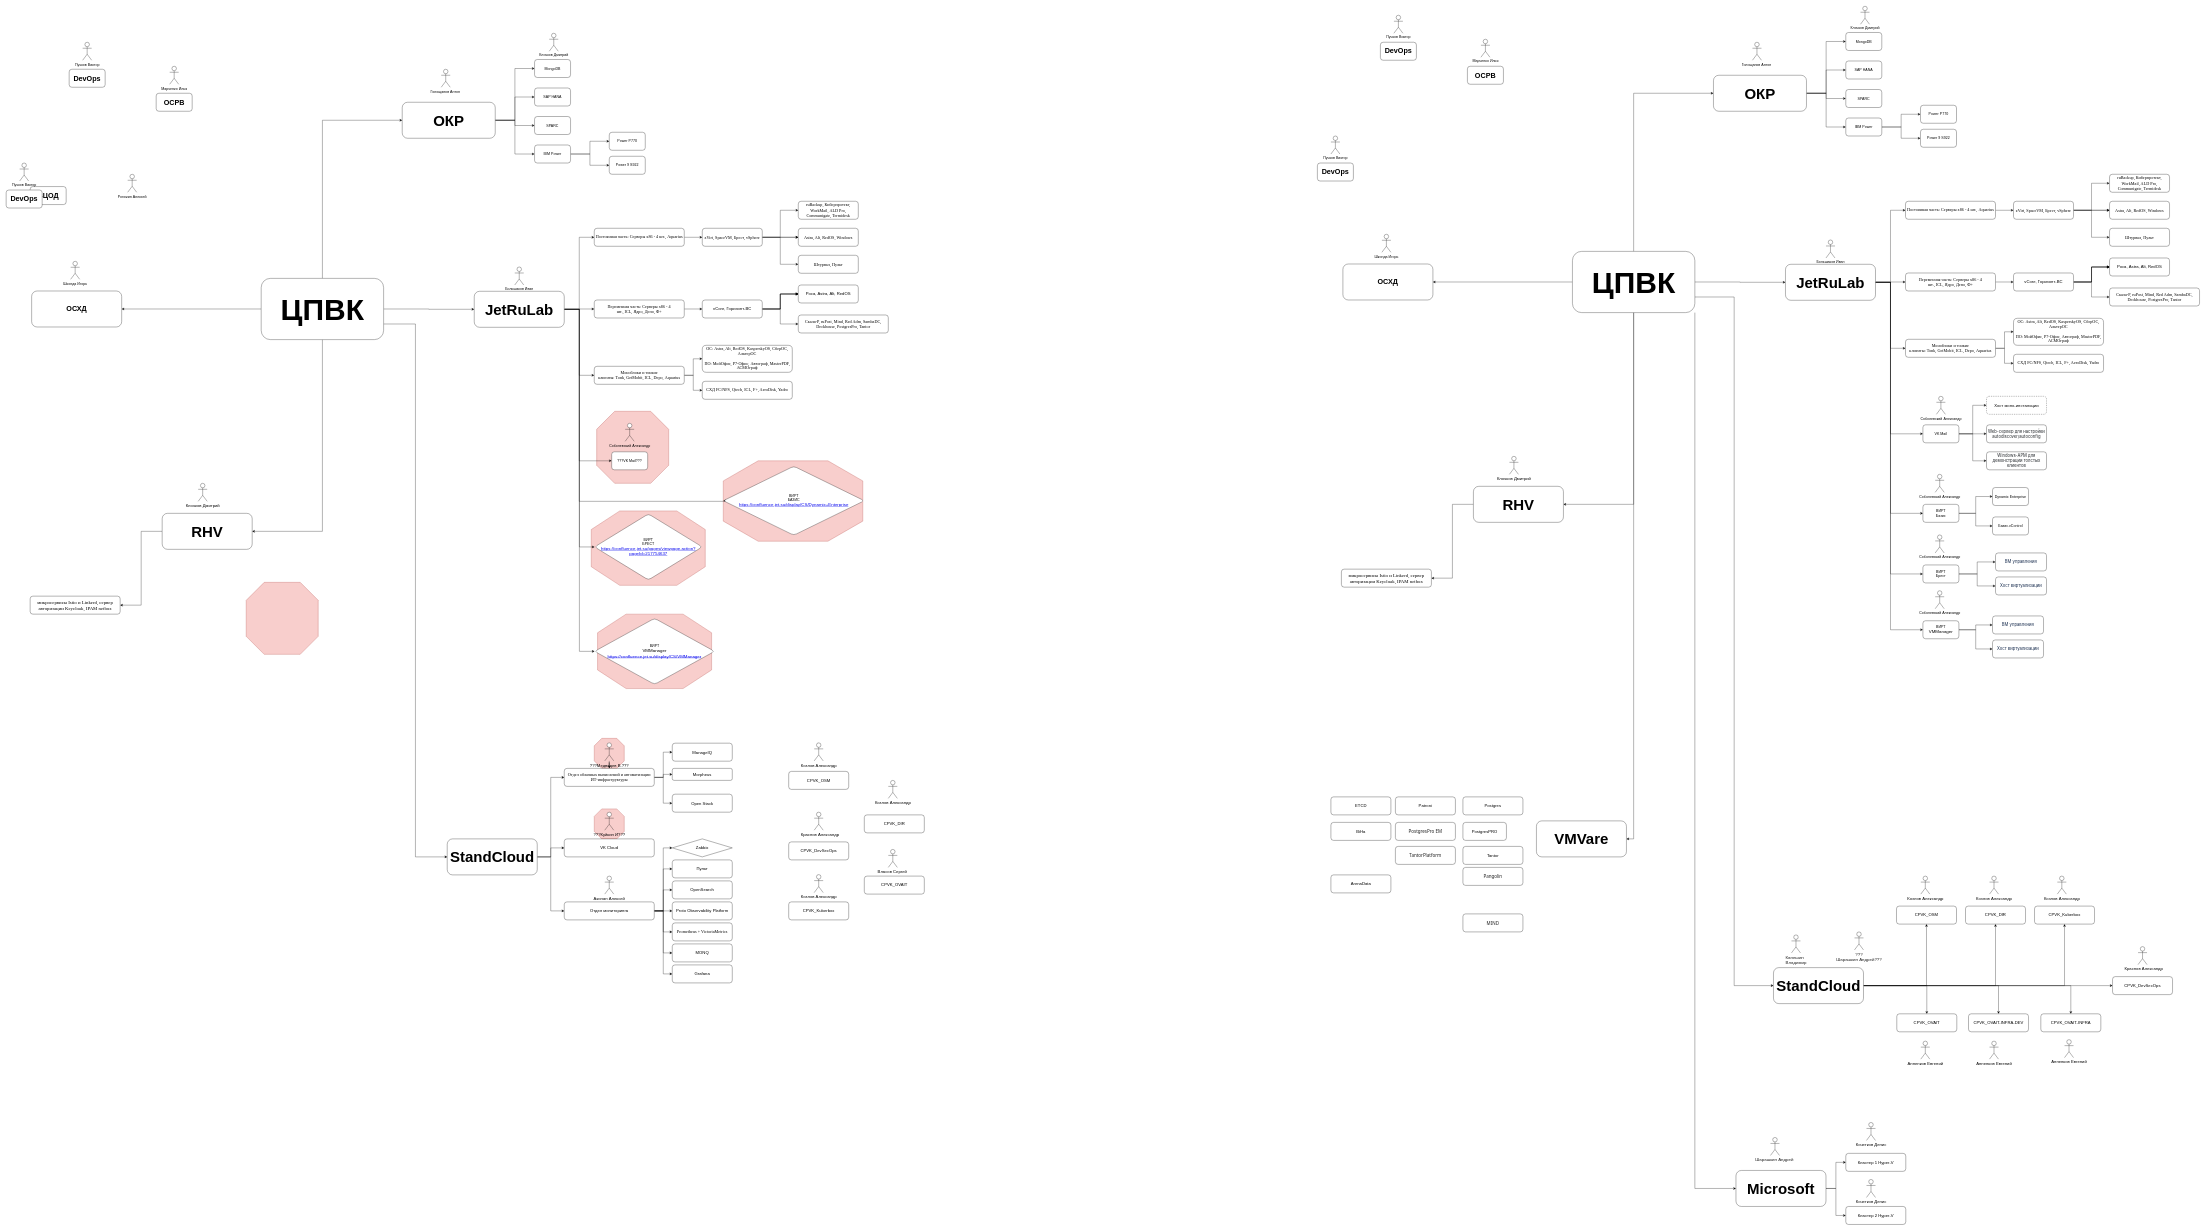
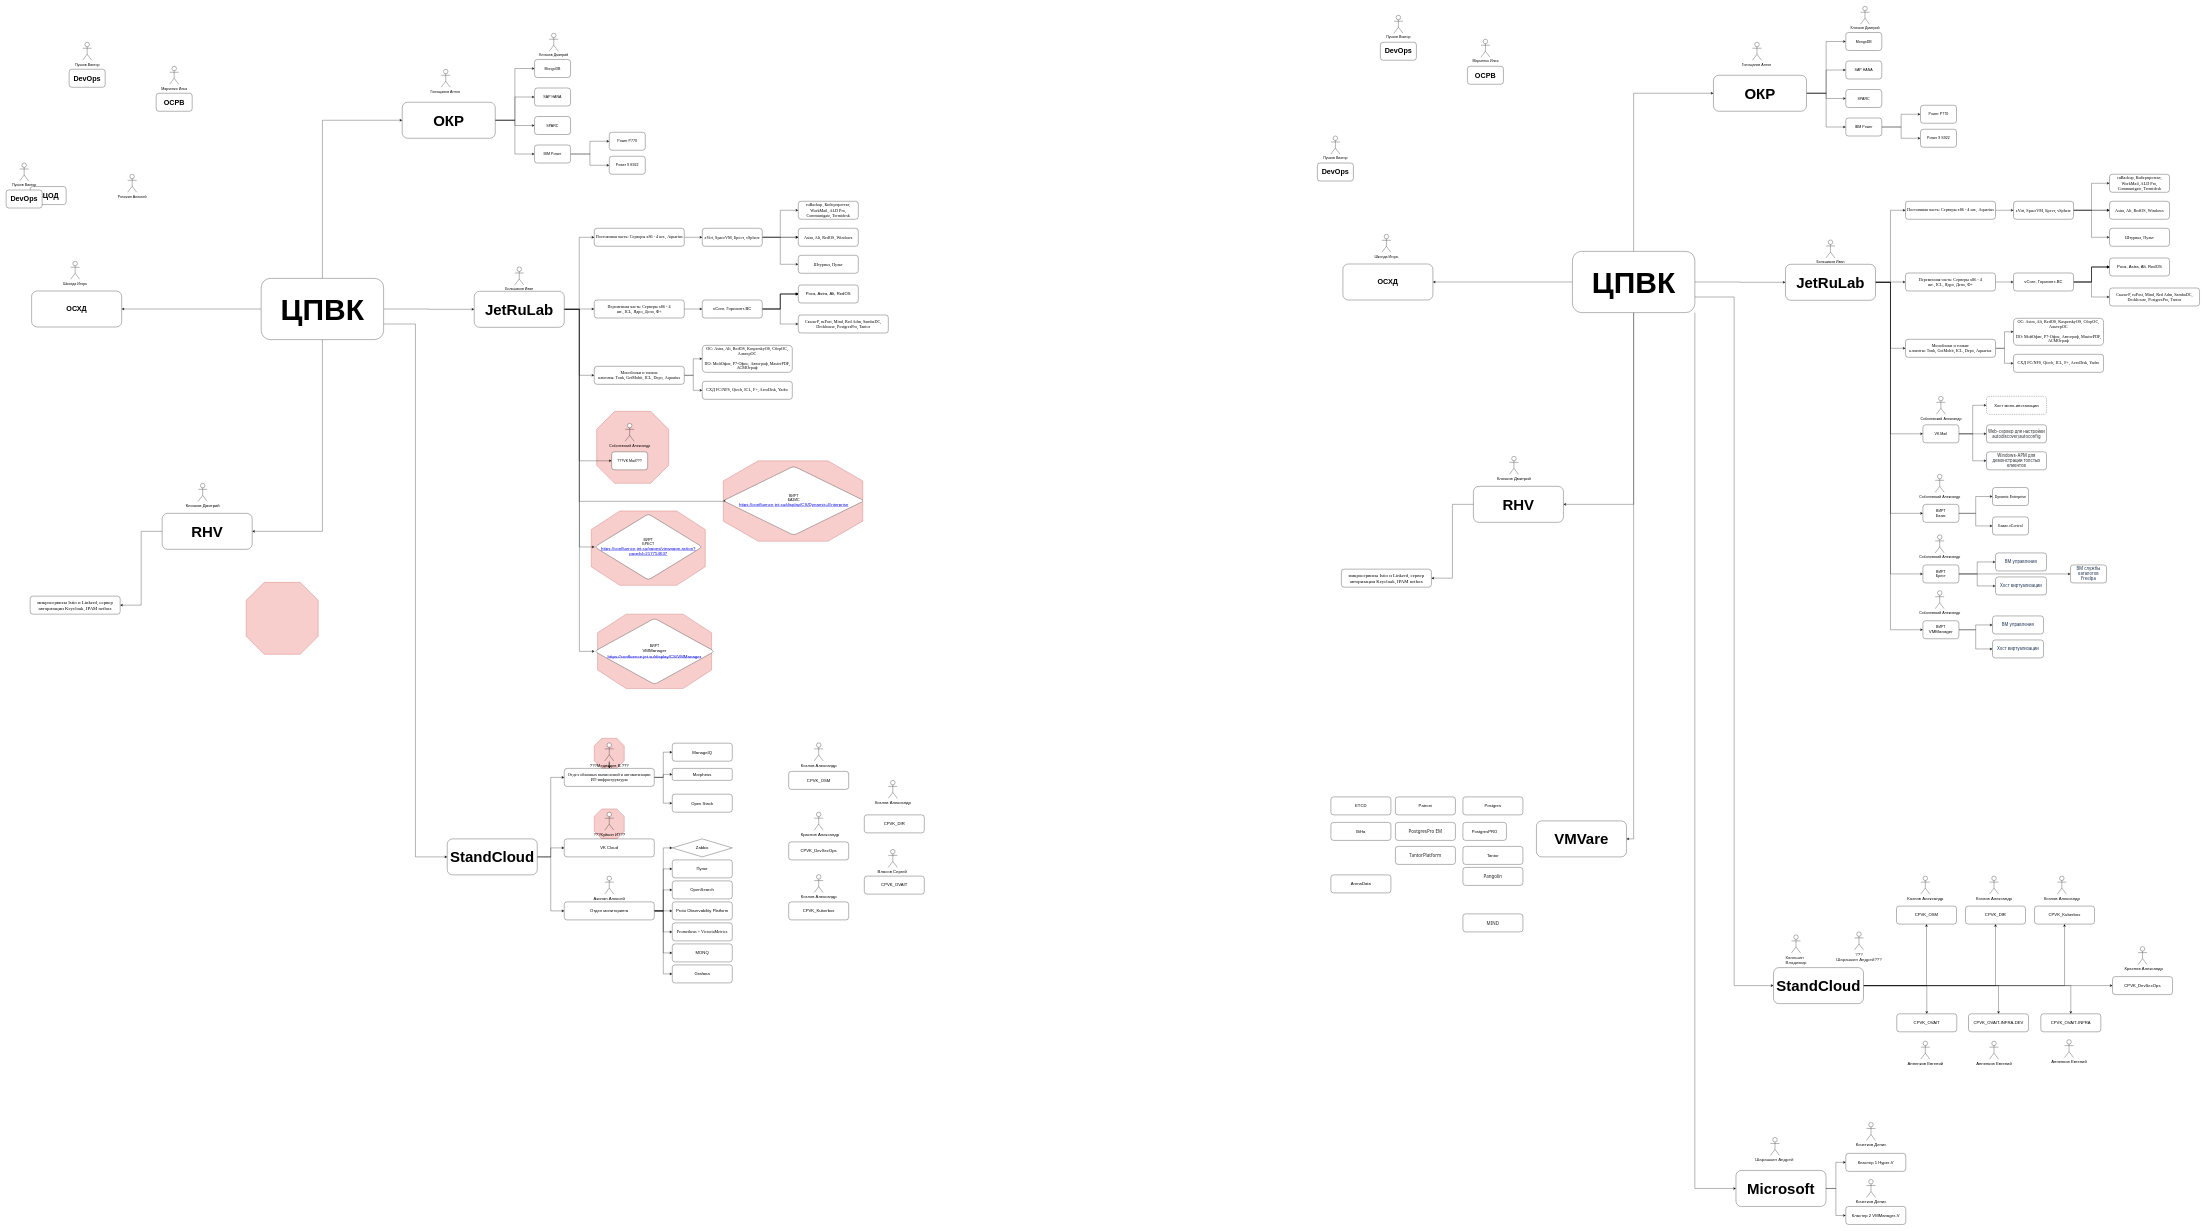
+ <mxCell id="251" value="" style="edgeStyle=orthogonalEdgeStyle;rounded=0;orthogonalLoop=1;jettySize=auto;html=1;" edge="1" parent="1" source="252" target="262"><mxGeometry relative="1" as="geometry" /></mxCell>
+ <mxCell id="262" value="&lt;span style=&quot;color: rgb(23, 43, 77); font-family: -apple-system, BlinkMacSystemFont, &amp;quot;Segoe UI&amp;quot;, Roboto, Oxygen, Ubuntu, &amp;quot;Fira Sans&amp;quot;, &amp;quot;Droid Sans&amp;quot;, &amp;quot;Helvetica Neue&amp;quot;, sans-serif; font-size: 14px; text-align: left; background-color: rgb(255, 255, 255);&quot;&gt;ВМ службы каталогов FreeIpa&lt;/span&gt;" style="whiteSpace=wrap;html=1;rounded=1;" vertex="1" parent="1"><mxGeometry x="6900" y="1882" width="120" height="60" as="geometry" /></mxCell>
- <mxCell id="220" value="Кластер 2 Hyper-V" style="whiteSpace=wrap;html=1;rounded=1;fontSize=14;" vertex="1" parent="1"><mxGeometry x="6151" y="4020" width="200" height="60" as="geometry" /></mxCell>
+ <mxCell id="220" value="Кластер 2 VMManager-V" style="whiteSpace=wrap;html=1;rounded=1;fontSize=14;" vertex="1" parent="1"><mxGeometry x="6151" y="4020" width="200" height="60" as="geometry" /></mxCell>
